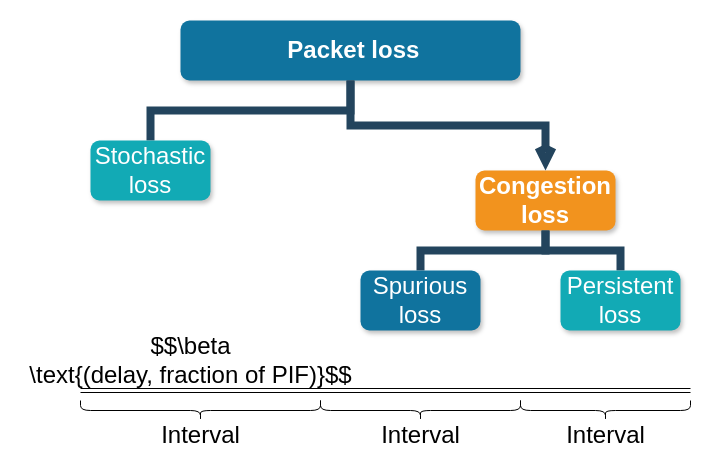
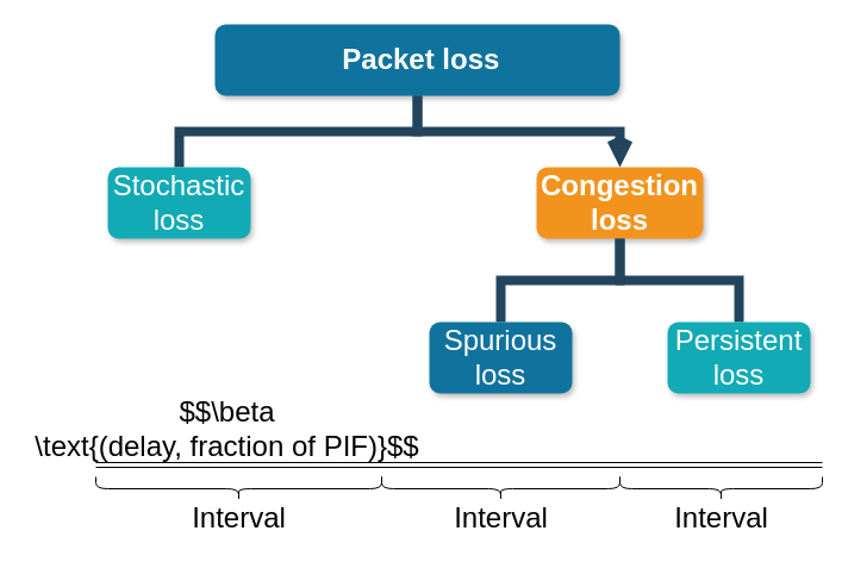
- <mxCell id="3" value="Congestion loss" style="whiteSpace=wrap;rounded=1;fillColor=#F2931E;strokeColor=none;shadow=1;fontColor=#FFFFFF;fontStyle=1;fontSize=24;" parent="1" vertex="1"><mxGeometry x="475" y="170" width="140" height="60" as="geometry" /></mxCell>
+ <mxCell id="3" value="Congestion loss" style="whiteSpace=wrap;rounded=1;fillColor=#F2931E;strokeColor=none;shadow=1;fontColor=#FFFFFF;fontStyle=1;fontSize=24;" parent="1" vertex="1"><mxGeometry x="450" y="140" width="140" height="60" as="geometry" /></mxCell>
